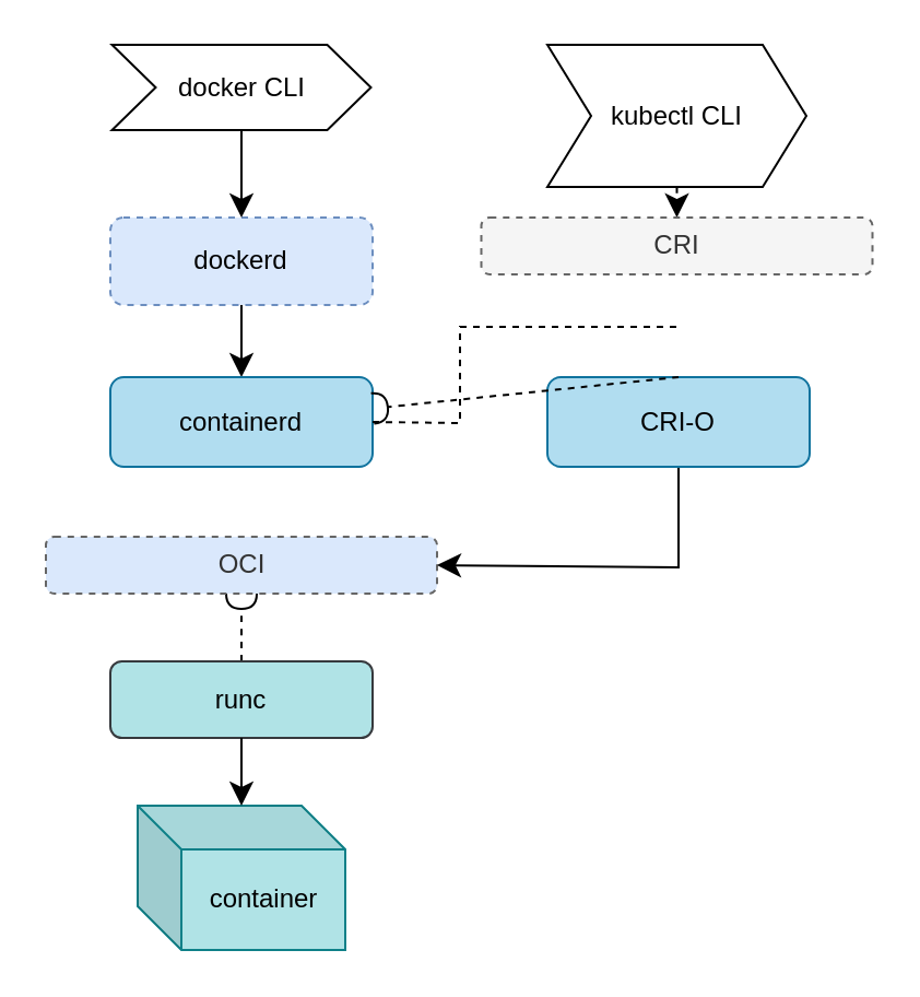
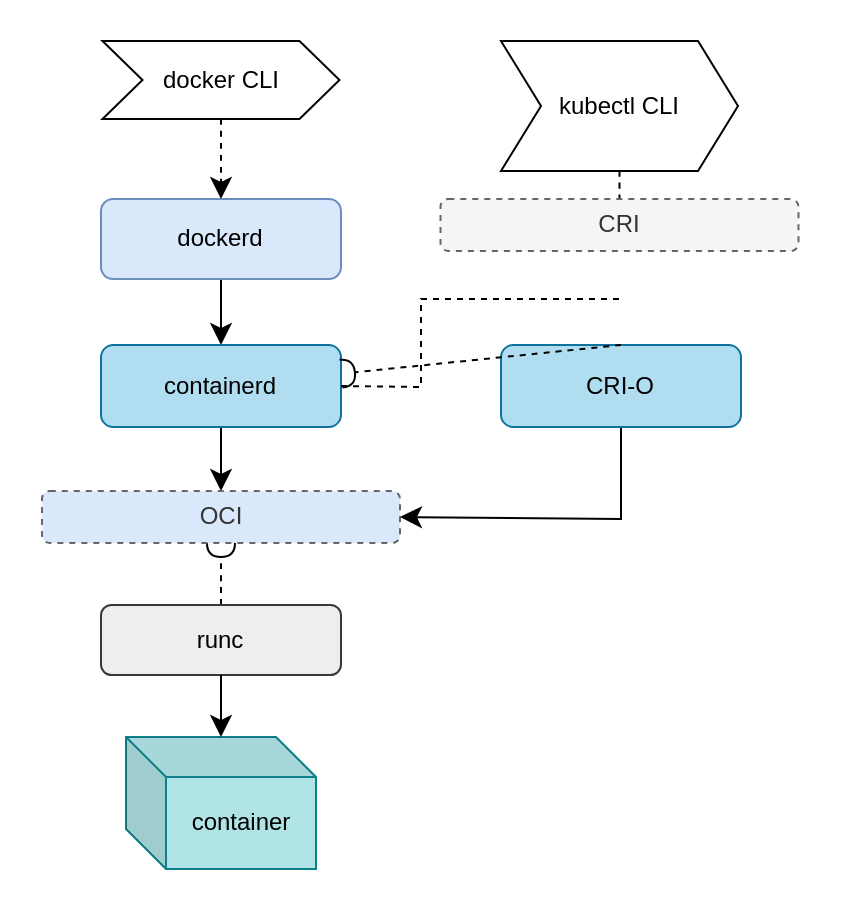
- <mxCell id="4" style="edgeStyle=none;curved=1;rounded=0;orthogonalLoop=1;jettySize=auto;html=1;entryX=0.5;entryY=0;entryDx=0;entryDy=0;fontSize=12;startSize=8;endSize=8;dashed=0;exitX=0.5;exitY=1;exitDx=0;exitDy=0;" edge="1" parent="1" source="12" target="3"><mxGeometry relative="1" as="geometry"><mxPoint x="110" y="63" as="sourcePoint" /><Array as="points" /></mxGeometry></mxCell>
+ <mxCell id="4" style="edgeStyle=none;curved=1;rounded=0;orthogonalLoop=1;jettySize=auto;html=1;entryX=0.5;entryY=0;entryDx=0;entryDy=0;fontSize=12;startSize=8;endSize=8;dashed=1;exitX=0.5;exitY=1;exitDx=0;exitDy=0;" edge="1" parent="1" source="12" target="3"><mxGeometry relative="1" as="geometry"><mxPoint x="110" y="63" as="sourcePoint" /><Array as="points" /></mxGeometry></mxCell>
- <mxCell id="13" style="edgeStyle=none;curved=1;rounded=0;orthogonalLoop=1;jettySize=auto;html=1;exitX=0.5;exitY=1;exitDx=0;exitDy=0;entryX=0.5;entryY=0;entryDx=0;entryDy=0;fontSize=12;startSize=8;endSize=8;dashed=1;" edge="1" parent="1" source="14" target="15"><mxGeometry relative="1" as="geometry" /></mxCell>
+ <mxCell id="13" style="edgeStyle=none;curved=1;rounded=0;orthogonalLoop=1;jettySize=auto;html=1;exitX=0.5;exitY=1;exitDx=0;exitDy=0;entryX=0.5;entryY=0;entryDx=0;entryDy=0;fontSize=12;startSize=8;endSize=8;dashed=1;endArrow=none;" edge="1" parent="1" source="14" target="15"><mxGeometry relative="1" as="geometry" /></mxCell>
- <mxCell id="3" value="dockerd" style="rounded=1;whiteSpace=wrap;html=1;fillColor=#dae8fc;strokeColor=#6c8ebf;dashed=1;" vertex="1" parent="1"><mxGeometry x="50" y="99" width="120" height="40" as="geometry" /></mxCell>
+ <mxCell id="3" value="dockerd" style="rounded=1;whiteSpace=wrap;html=1;fillColor=#dae8fc;strokeColor=#6c8ebf;" vertex="1" parent="1"><mxGeometry x="50" y="99" width="120" height="40" as="geometry" /></mxCell>
+ <mxCell id="5" style="edgeStyle=none;curved=1;rounded=0;orthogonalLoop=1;jettySize=auto;html=1;entryX=0.5;entryY=0;entryDx=0;entryDy=0;fontSize=12;startSize=8;endSize=8;" edge="1" parent="1" source="6" target="9"><mxGeometry relative="1" as="geometry" /></mxCell>
- <mxCell id="8" value="runc" style="rounded=1;whiteSpace=wrap;html=1;fillColor=#b0e3e6;strokeColor=#36393d;" vertex="1" parent="1"><mxGeometry x="50" y="302" width="120" height="35" as="geometry" /></mxCell>
+ <mxCell id="8" value="runc" style="rounded=1;whiteSpace=wrap;html=1;fillColor=#eeeeee;strokeColor=#36393d;" vertex="1" parent="1"><mxGeometry x="50" y="302" width="120" height="35" as="geometry" /></mxCell>
